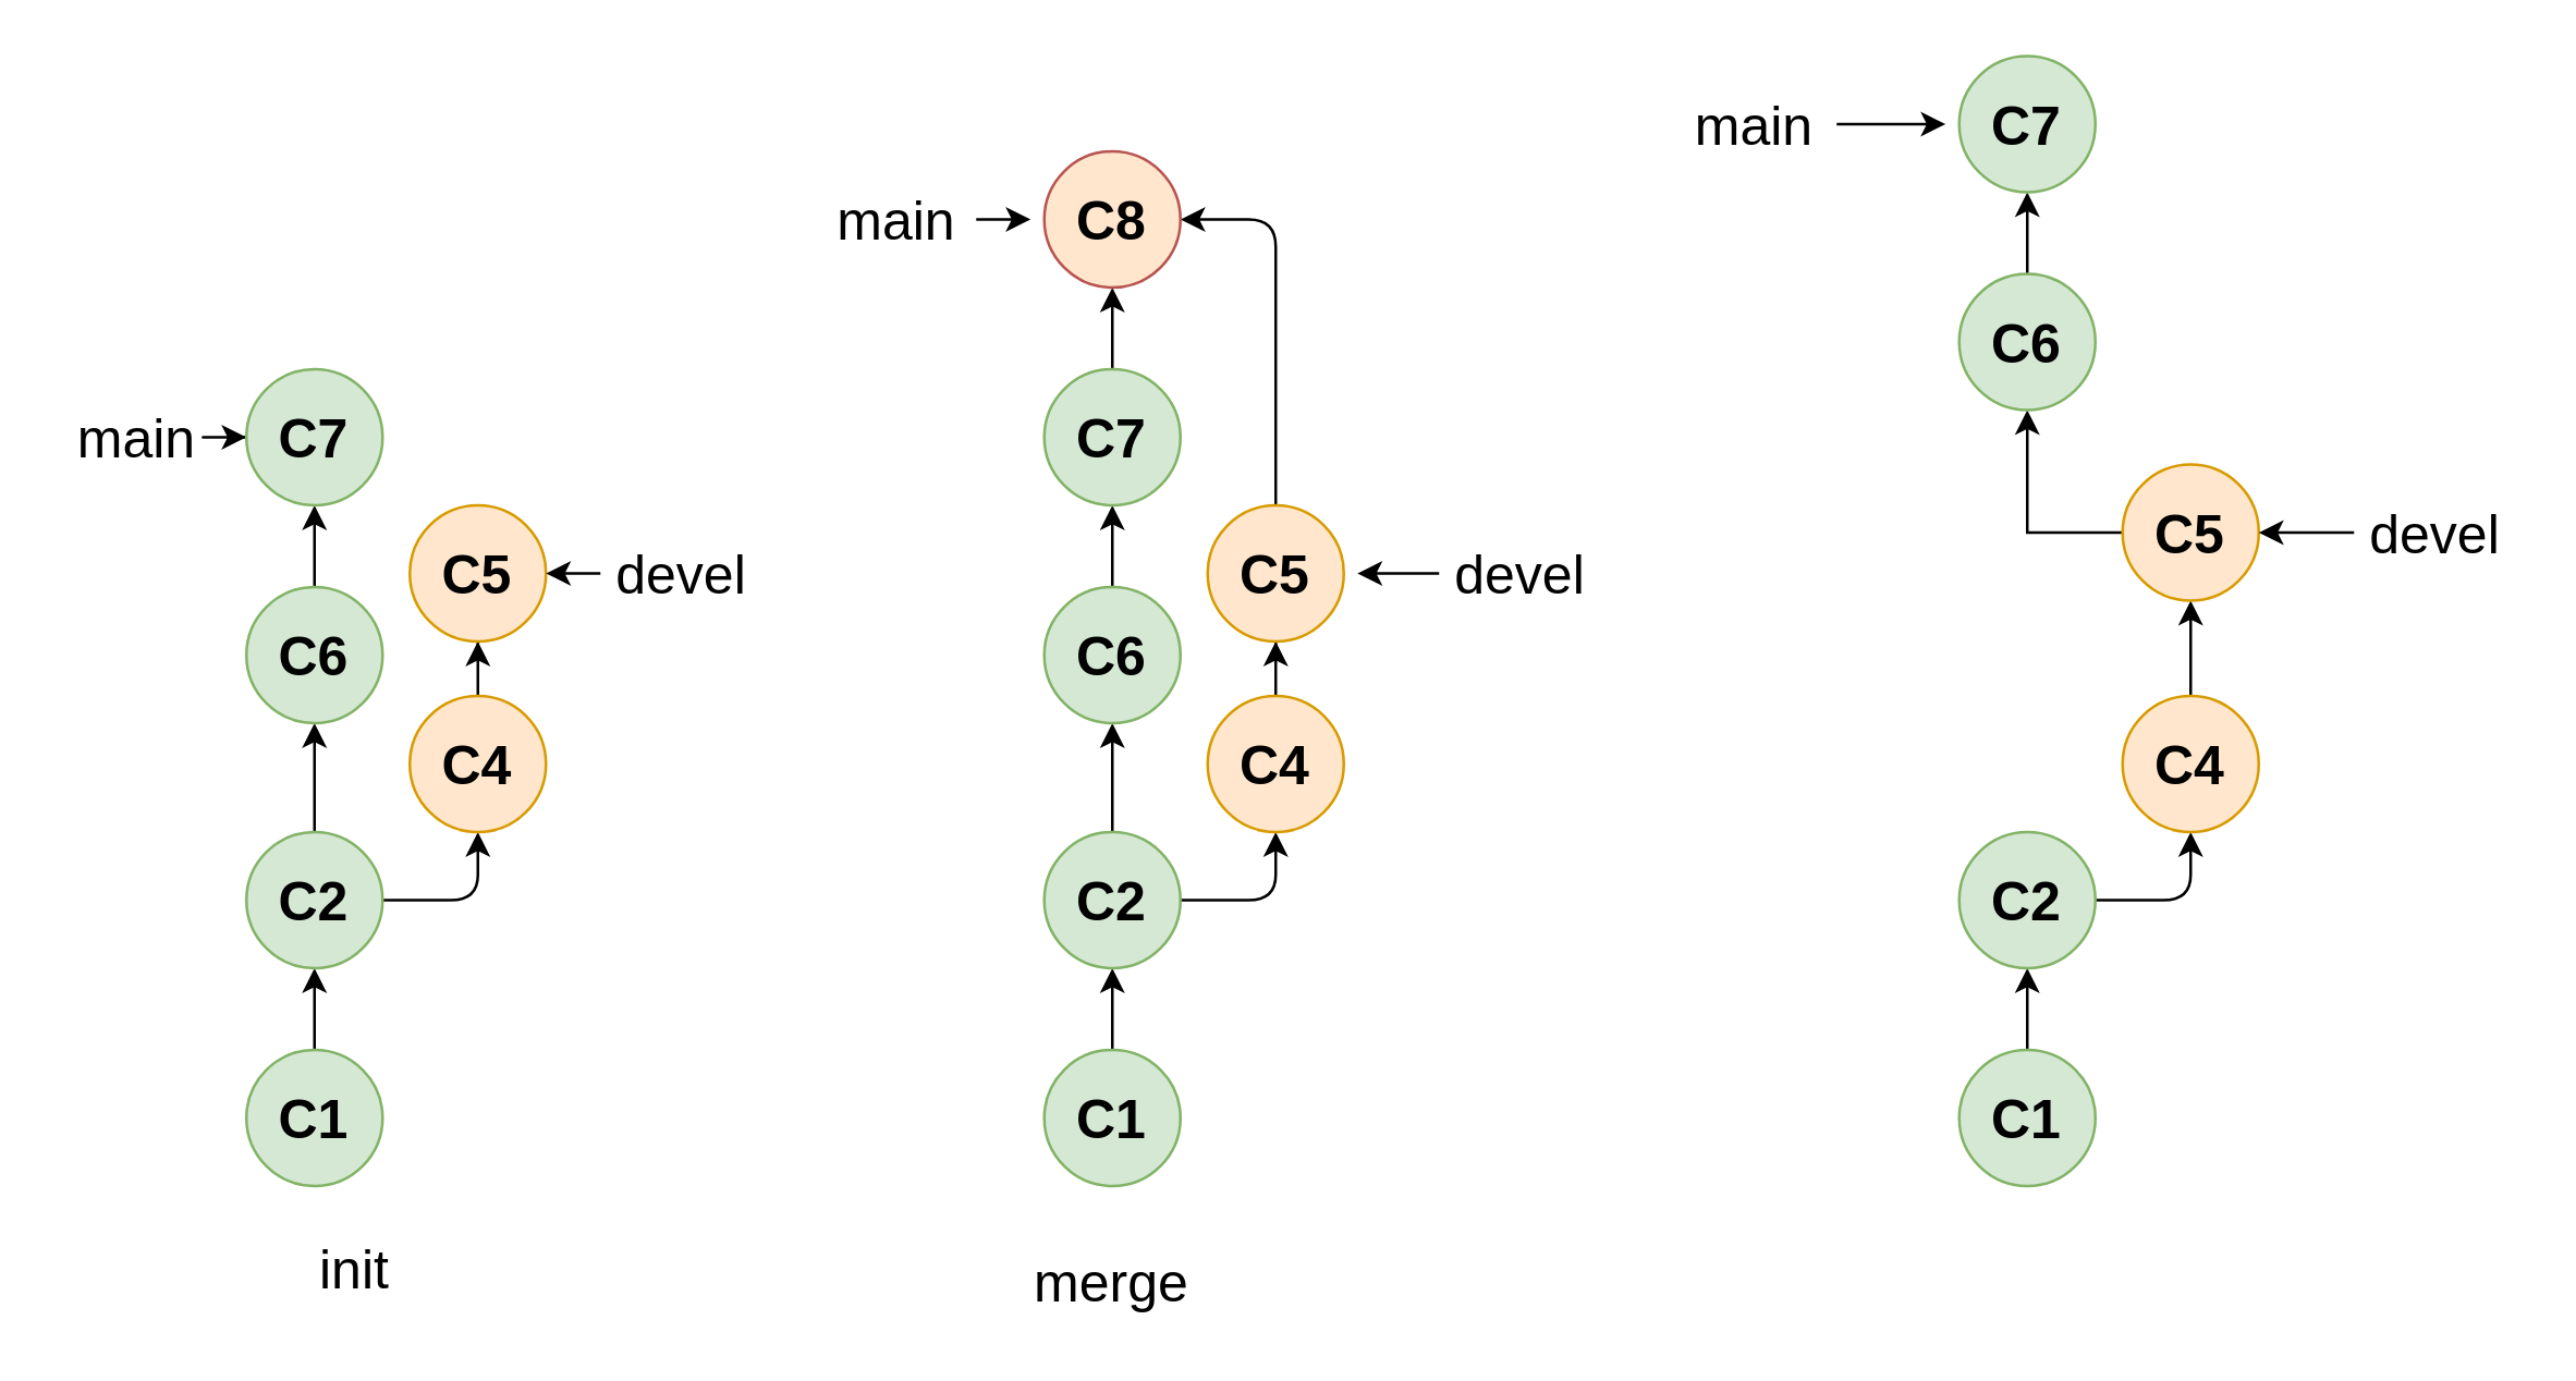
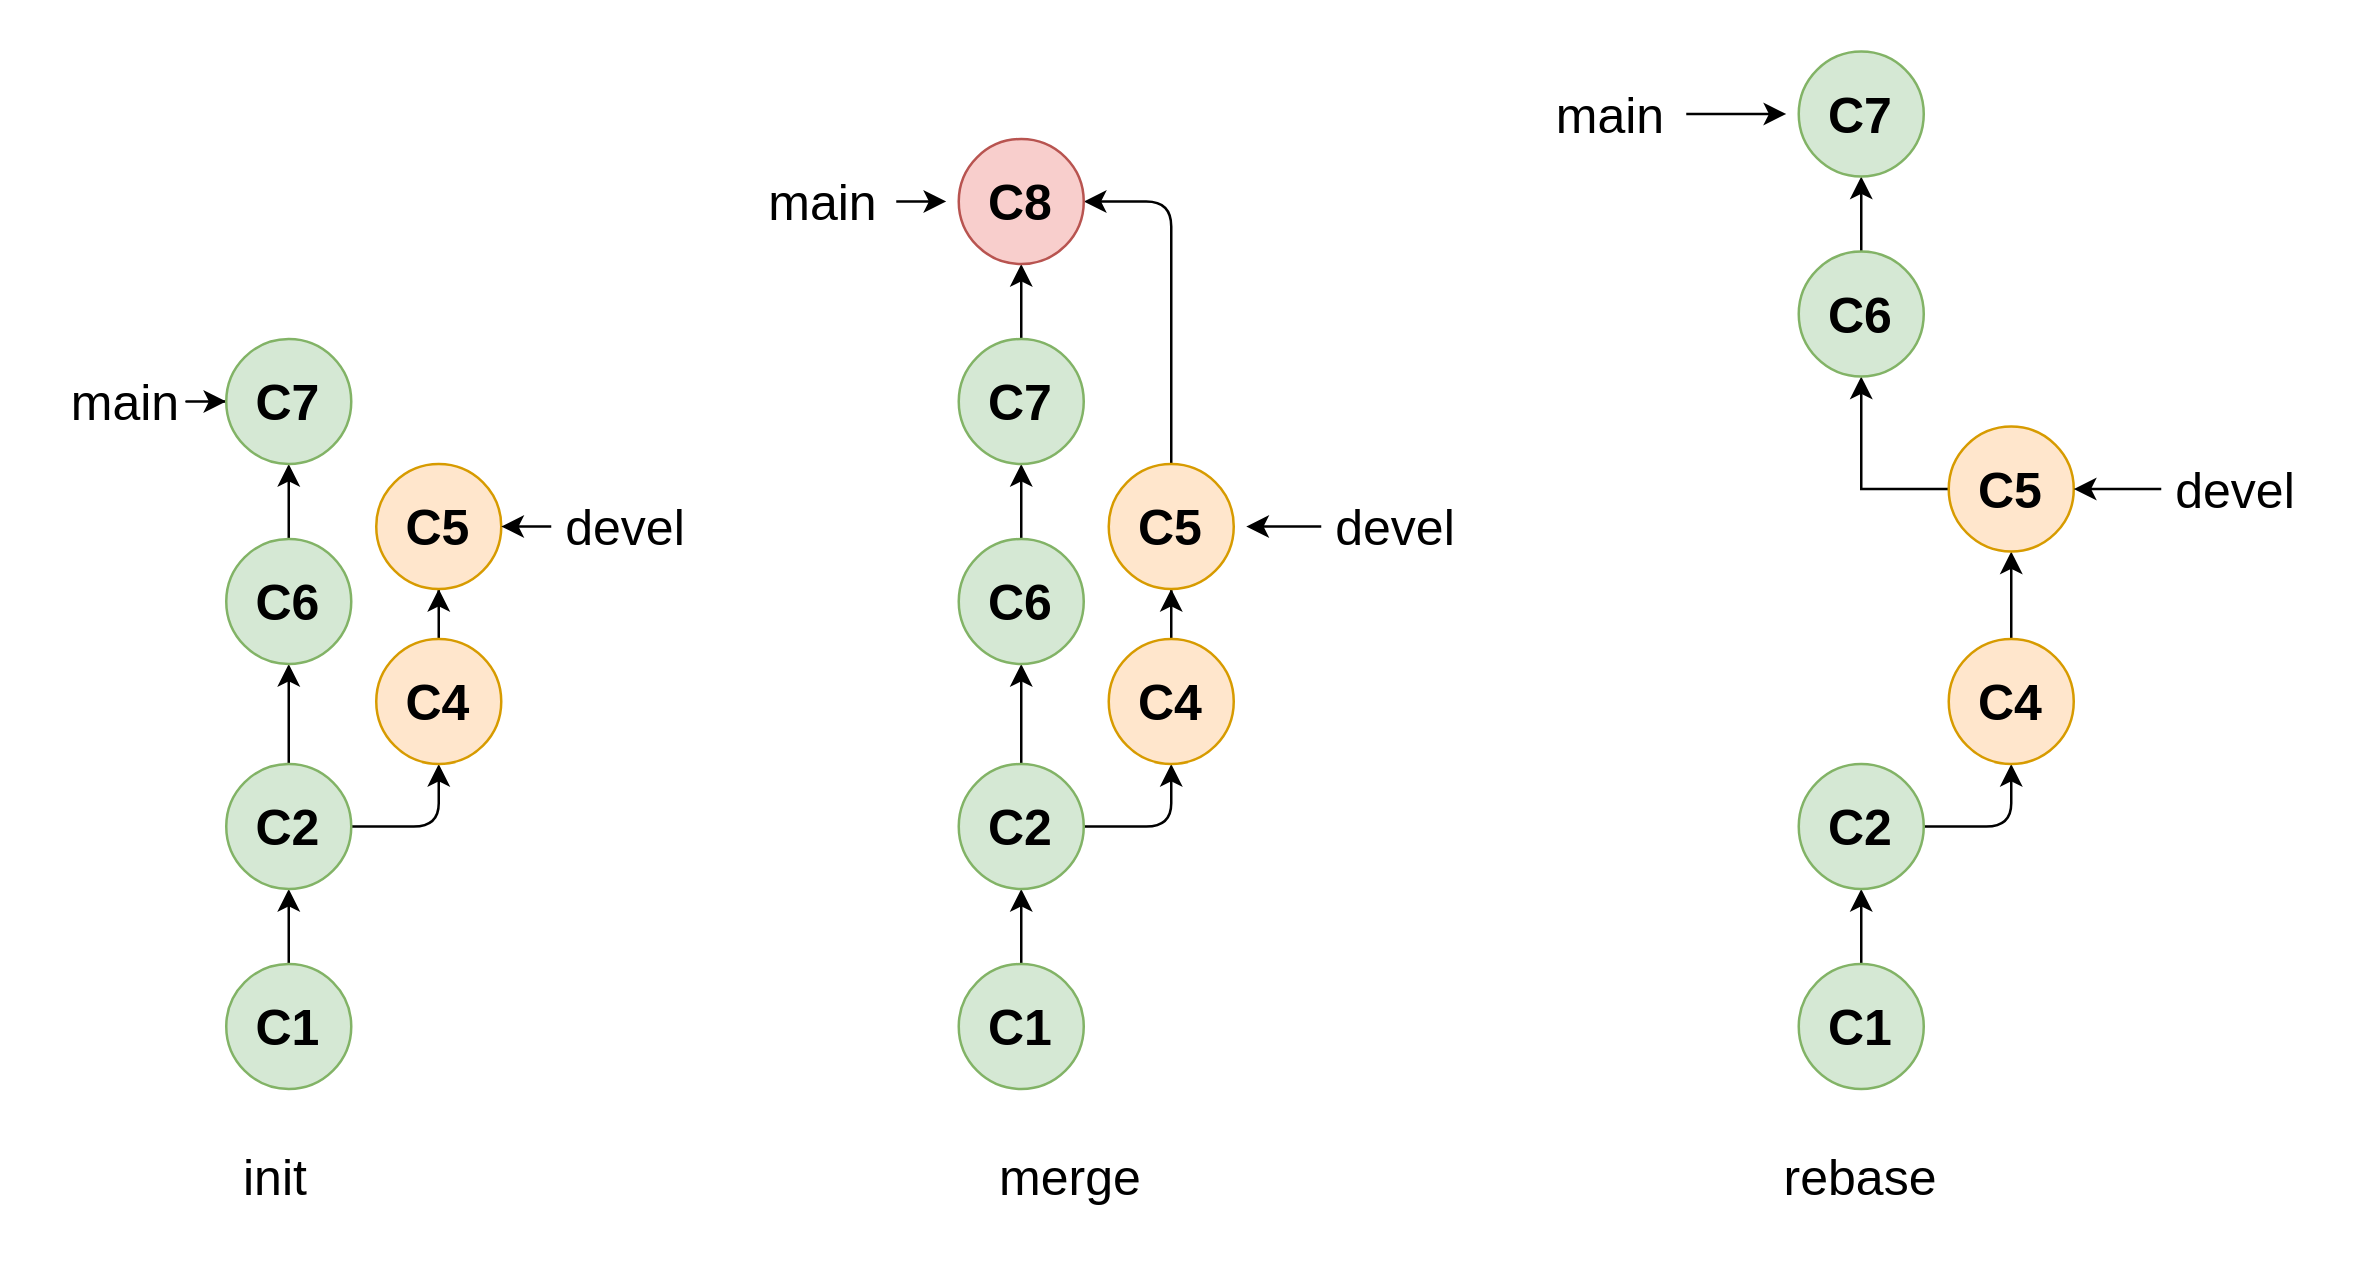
- <mxCell id="34" value="&lt;b style=&quot;border-color: var(--border-color);&quot;&gt;&lt;font style=&quot;border-color: var(--border-color); font-size: 20px;&quot;&gt;C8&lt;/font&gt;&lt;/b&gt;" style="ellipse;whiteSpace=wrap;html=1;aspect=fixed;fillColor=#ffe6cc;strokeColor=#b85450;" vertex="1" parent="1"><mxGeometry x="383" y="55" width="50" height="50" as="geometry" /></mxCell>
+ <mxCell id="34" value="&lt;b style=&quot;border-color: var(--border-color);&quot;&gt;&lt;font style=&quot;border-color: var(--border-color); font-size: 20px;&quot;&gt;C8&lt;/font&gt;&lt;/b&gt;" style="ellipse;whiteSpace=wrap;html=1;aspect=fixed;fillColor=#f8cecc;strokeColor=#b85450;" vertex="1" parent="1"><mxGeometry x="383" y="55" width="50" height="50" as="geometry" /></mxCell>
- <mxCell id="50" value="&lt;span style=&quot;font-size: 20px;&quot;&gt;init&lt;/span&gt;" style="text;html=1;strokeColor=none;fillColor=none;align=center;verticalAlign=middle;whiteSpace=wrap;rounded=0;" vertex="1" parent="1"><mxGeometry x="100" y="450" width="60" height="30" as="geometry" /></mxCell>
+ <mxCell id="50" value="&lt;span style=&quot;font-size: 20px;&quot;&gt;init&lt;/span&gt;" style="text;html=1;strokeColor=none;fillColor=none;align=center;verticalAlign=middle;whiteSpace=wrap;rounded=0;" vertex="1" parent="1"><mxGeometry x="80" y="455" width="60" height="30" as="geometry" /></mxCell>
- <mxCell id="51" value="&lt;span style=&quot;font-size: 20px;&quot;&gt;merge&lt;/span&gt;" style="text;html=1;strokeColor=none;fillColor=none;align=center;verticalAlign=middle;whiteSpace=wrap;rounded=0;" vertex="1" parent="1"><mxGeometry x="378" y="455" width="60" height="30" as="geometry" /></mxCell>
+ <mxCell id="51" value="&lt;span style=&quot;font-size: 20px;&quot;&gt;merge&lt;/span&gt;" style="text;html=1;strokeColor=none;fillColor=none;align=center;verticalAlign=middle;whiteSpace=wrap;rounded=0;" vertex="1" parent="1"><mxGeometry x="398" y="455" width="60" height="30" as="geometry" /></mxCell>
+ <mxCell id="52" value="&lt;span style=&quot;font-size: 20px;&quot;&gt;rebase&lt;/span&gt;" style="text;html=1;strokeColor=none;fillColor=none;align=center;verticalAlign=middle;whiteSpace=wrap;rounded=0;" vertex="1" parent="1"><mxGeometry x="714" y="455" width="60" height="30" as="geometry" /></mxCell>
